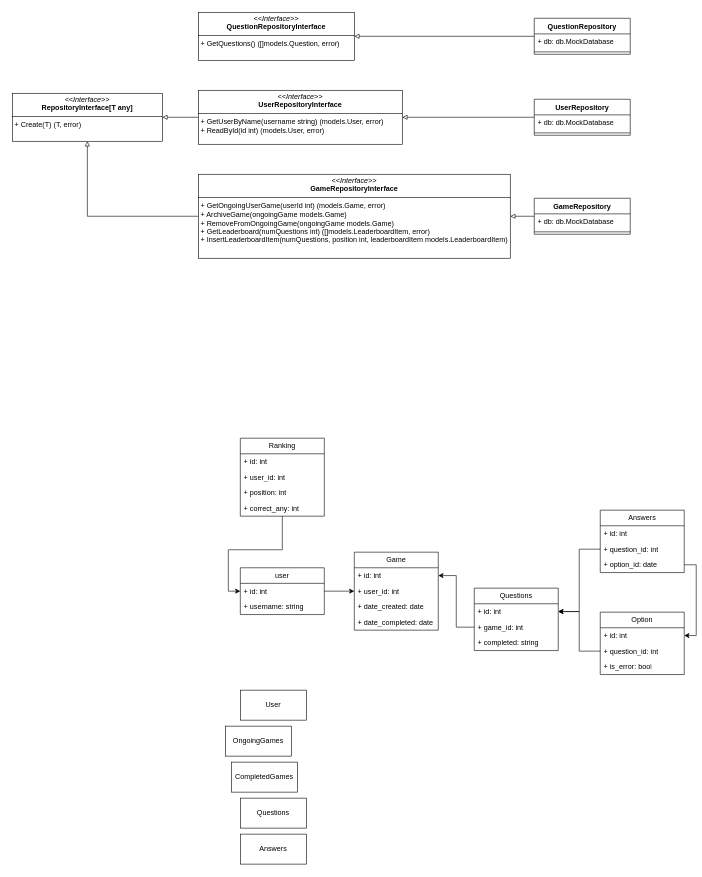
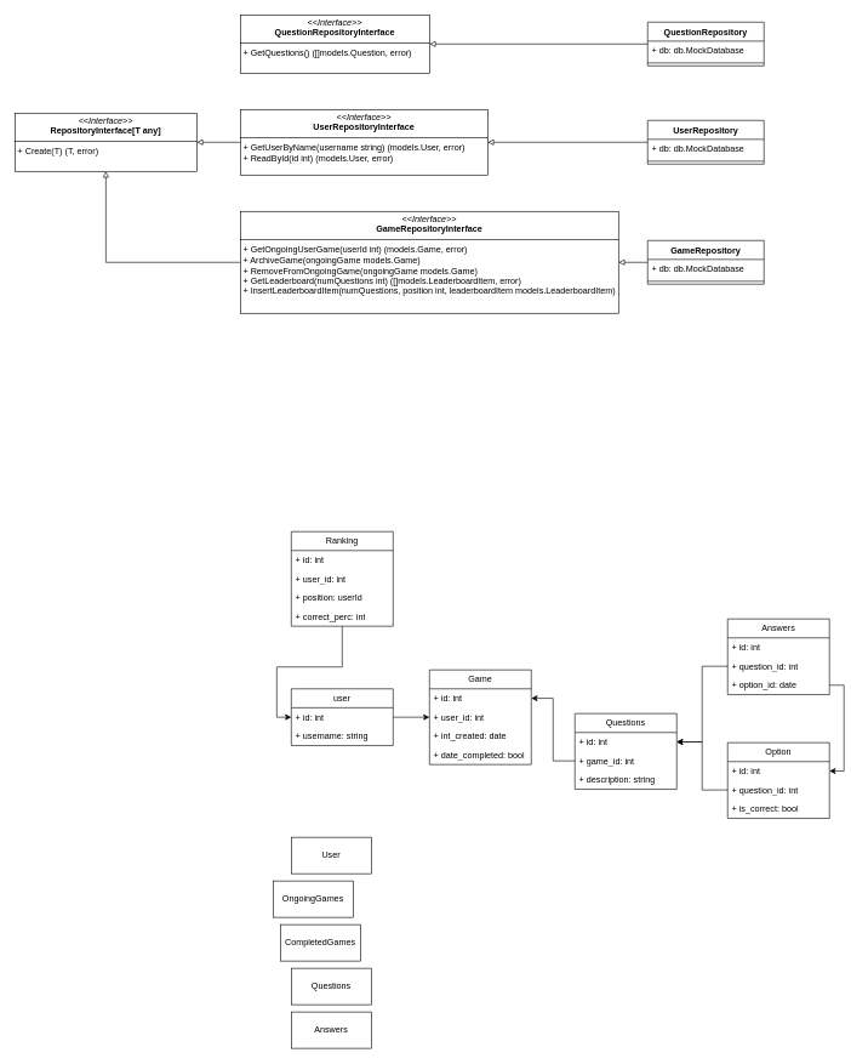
- <mxCell id="31" value="+ position: int" style="text;strokeColor=none;fillColor=none;align=left;verticalAlign=top;spacingLeft=4;spacingRight=4;overflow=hidden;rotatable=0;points=[[0,0.5],[1,0.5]];portConstraint=eastwest;whiteSpace=wrap;html=1;" parent="28" vertex="1"><mxGeometry y="78" width="140" height="26" as="geometry" /></mxCell>
+ <mxCell id="31" value="+ position: userId" style="text;strokeColor=none;fillColor=none;align=left;verticalAlign=top;spacingLeft=4;spacingRight=4;overflow=hidden;rotatable=0;points=[[0,0.5],[1,0.5]];portConstraint=eastwest;whiteSpace=wrap;html=1;" parent="28" vertex="1"><mxGeometry y="78" width="140" height="26" as="geometry" /></mxCell>
- <mxCell id="32" value="+ correct_any: int" style="text;strokeColor=none;fillColor=none;align=left;verticalAlign=top;spacingLeft=4;spacingRight=4;overflow=hidden;rotatable=0;points=[[0,0.5],[1,0.5]];portConstraint=eastwest;whiteSpace=wrap;html=1;" parent="28" vertex="1"><mxGeometry y="104" width="140" height="26" as="geometry" /></mxCell>
+ <mxCell id="32" value="+ correct_perc: int" style="text;strokeColor=none;fillColor=none;align=left;verticalAlign=top;spacingLeft=4;spacingRight=4;overflow=hidden;rotatable=0;points=[[0,0.5],[1,0.5]];portConstraint=eastwest;whiteSpace=wrap;html=1;" parent="28" vertex="1"><mxGeometry y="104" width="140" height="26" as="geometry" /></mxCell>
- <mxCell id="5" value="+ date_created: date" style="text;strokeColor=none;fillColor=none;align=left;verticalAlign=top;spacingLeft=4;spacingRight=4;overflow=hidden;rotatable=0;points=[[0,0.5],[1,0.5]];portConstraint=eastwest;whiteSpace=wrap;html=1;" parent="2" vertex="1"><mxGeometry y="78" width="140" height="26" as="geometry" /></mxCell>
+ <mxCell id="5" value="+ int_created: date" style="text;strokeColor=none;fillColor=none;align=left;verticalAlign=top;spacingLeft=4;spacingRight=4;overflow=hidden;rotatable=0;points=[[0,0.5],[1,0.5]];portConstraint=eastwest;whiteSpace=wrap;html=1;" parent="2" vertex="1"><mxGeometry y="78" width="140" height="26" as="geometry" /></mxCell>
- <mxCell id="6" value="+ date_completed: date" style="text;strokeColor=none;fillColor=none;align=left;verticalAlign=top;spacingLeft=4;spacingRight=4;overflow=hidden;rotatable=0;points=[[0,0.5],[1,0.5]];portConstraint=eastwest;whiteSpace=wrap;html=1;" parent="2" vertex="1"><mxGeometry y="104" width="140" height="26" as="geometry" /></mxCell>
+ <mxCell id="6" value="+ date_completed: bool" style="text;strokeColor=none;fillColor=none;align=left;verticalAlign=top;spacingLeft=4;spacingRight=4;overflow=hidden;rotatable=0;points=[[0,0.5],[1,0.5]];portConstraint=eastwest;whiteSpace=wrap;html=1;" parent="2" vertex="1"><mxGeometry y="104" width="140" height="26" as="geometry" /></mxCell>
- <mxCell id="14" value="+ completed: string" style="text;strokeColor=none;fillColor=none;align=left;verticalAlign=top;spacingLeft=4;spacingRight=4;overflow=hidden;rotatable=0;points=[[0,0.5],[1,0.5]];portConstraint=eastwest;whiteSpace=wrap;html=1;" parent="11" vertex="1"><mxGeometry y="78" width="140" height="26" as="geometry" /></mxCell>
+ <mxCell id="14" value="+ description: string" style="text;strokeColor=none;fillColor=none;align=left;verticalAlign=top;spacingLeft=4;spacingRight=4;overflow=hidden;rotatable=0;points=[[0,0.5],[1,0.5]];portConstraint=eastwest;whiteSpace=wrap;html=1;" parent="11" vertex="1"><mxGeometry y="78" width="140" height="26" as="geometry" /></mxCell>
- <mxCell id="20" value="+ is_error: bool" style="text;strokeColor=none;fillColor=none;align=left;verticalAlign=top;spacingLeft=4;spacingRight=4;overflow=hidden;rotatable=0;points=[[0,0.5],[1,0.5]];portConstraint=eastwest;whiteSpace=wrap;html=1;" parent="17" vertex="1"><mxGeometry y="78" width="140" height="26" as="geometry" /></mxCell>
+ <mxCell id="20" value="+ is_correct: bool" style="text;strokeColor=none;fillColor=none;align=left;verticalAlign=top;spacingLeft=4;spacingRight=4;overflow=hidden;rotatable=0;points=[[0,0.5],[1,0.5]];portConstraint=eastwest;whiteSpace=wrap;html=1;" parent="17" vertex="1"><mxGeometry y="78" width="140" height="26" as="geometry" /></mxCell>
